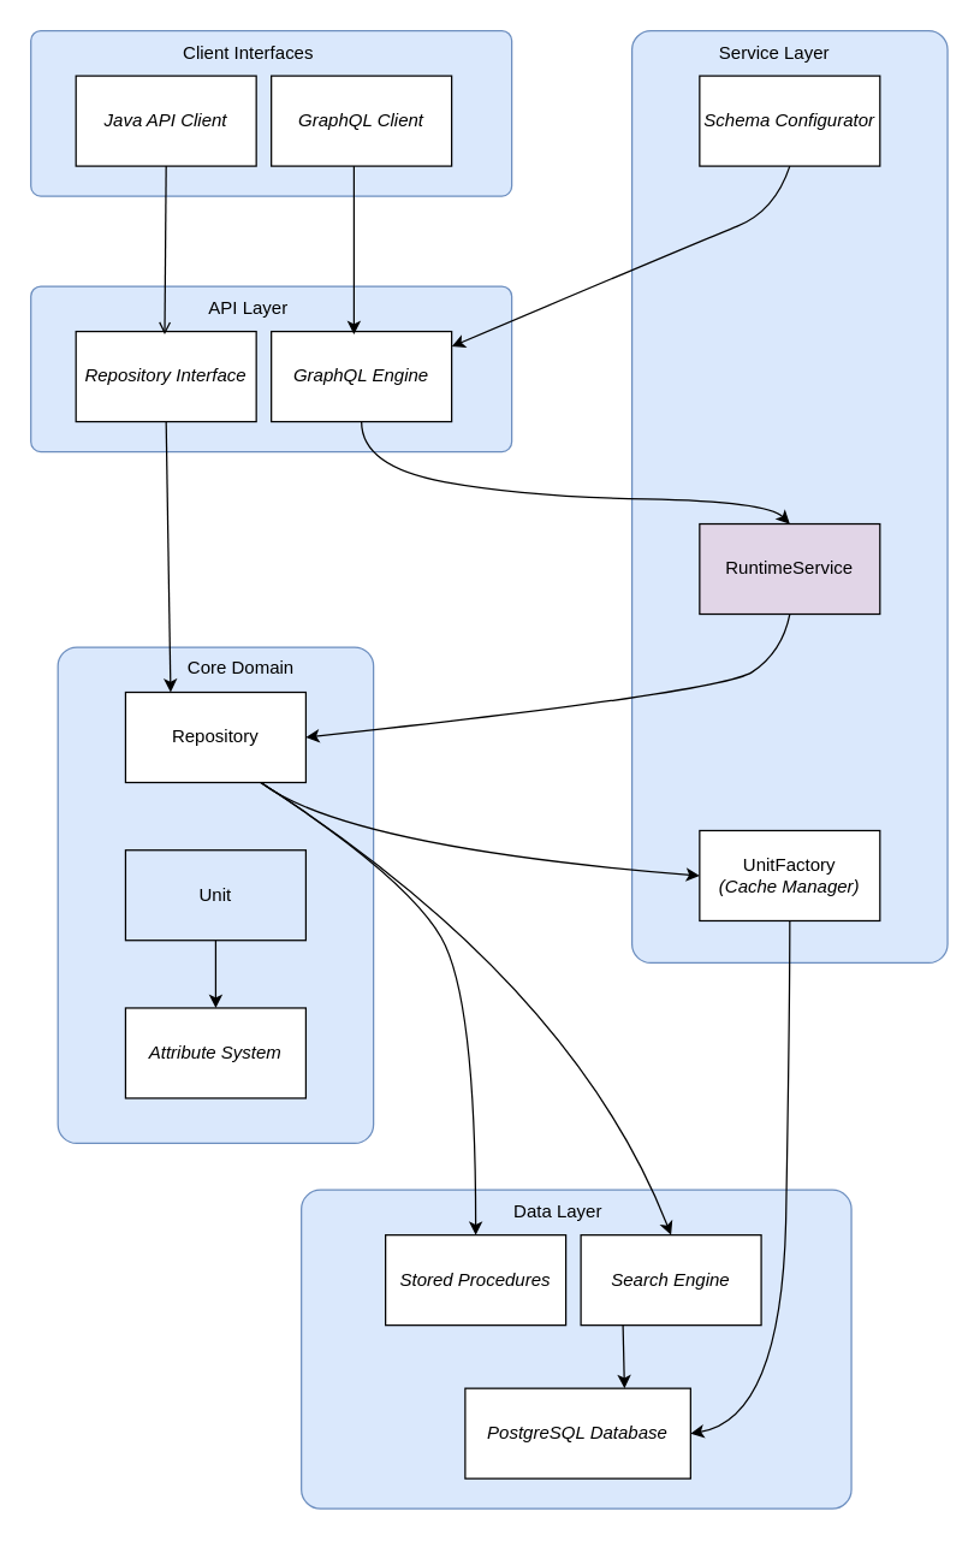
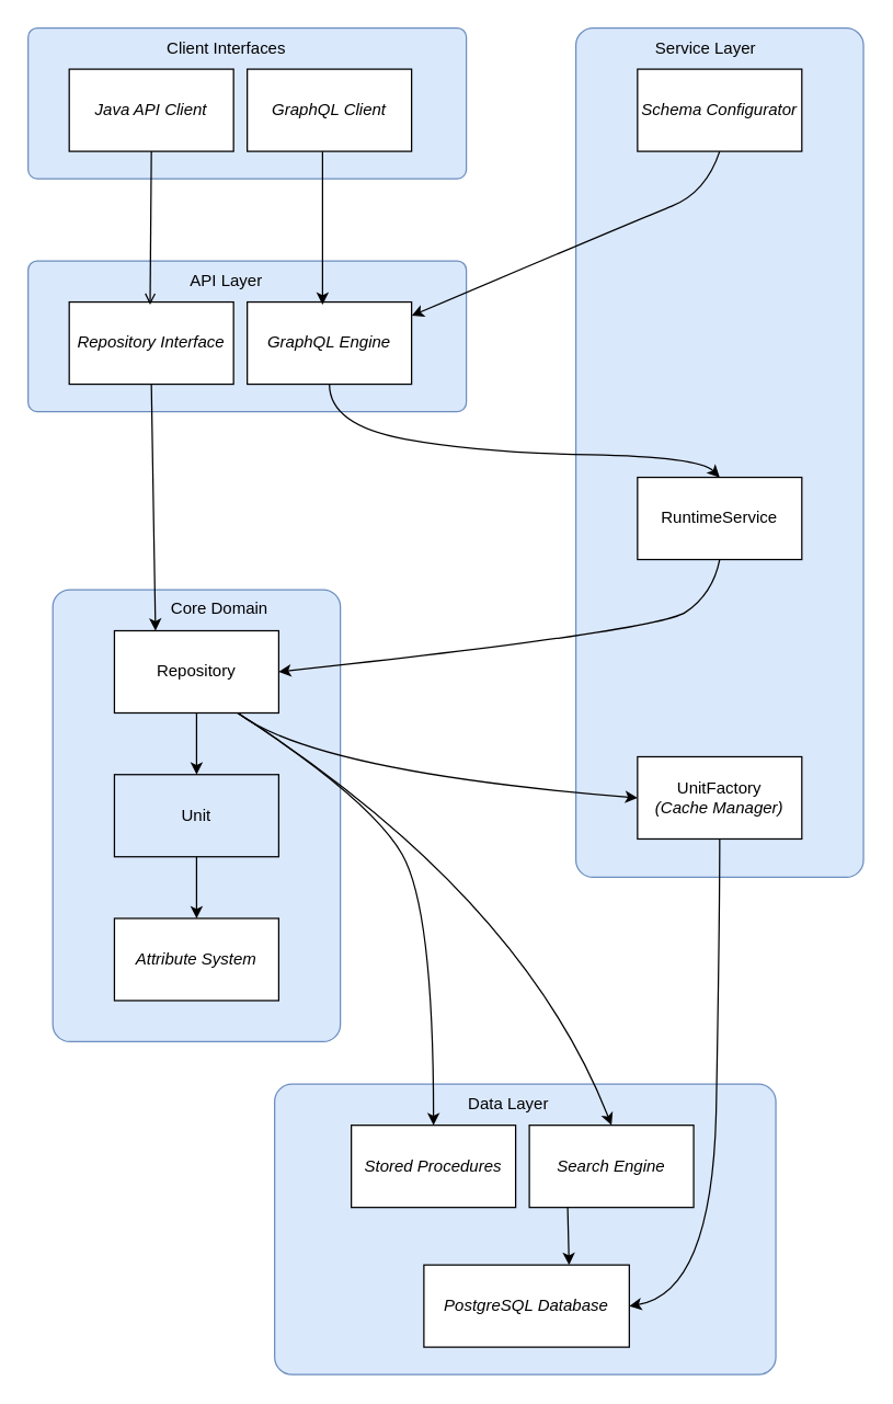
- <mxCell id="21" value="RuntimeService" style="rounded=0;whiteSpace=wrap;html=1;fillColor=#e1d5e7;" vertex="1" parent="1"><mxGeometry x="465" y="348" width="120" height="60" as="geometry" /></mxCell>
+ <mxCell id="21" value="RuntimeService" style="rounded=0;whiteSpace=wrap;html=1;" vertex="1" parent="1"><mxGeometry x="465" y="348" width="120" height="60" as="geometry" /></mxCell>
+ <mxCell id="11" style="edgeStyle=orthogonalEdgeStyle;rounded=0;orthogonalLoop=1;jettySize=auto;html=1;" edge="1" parent="1" source="12" target="14"><mxGeometry relative="1" as="geometry" /></mxCell>
